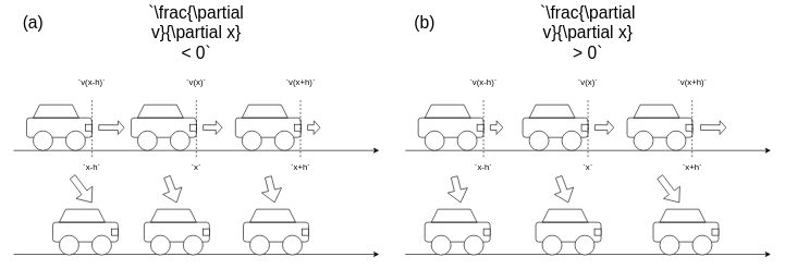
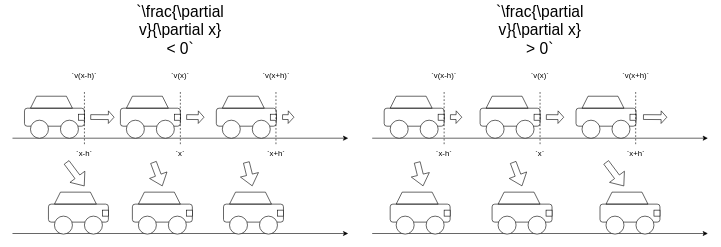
- <mxCell id="109" value="(a)" style="text;html=1;strokeColor=none;fillColor=none;align=center;verticalAlign=middle;whiteSpace=wrap;rounded=0;fontSize=26;fontColor=#000000;" vertex="1" parent="1"><mxGeometry x="20" y="20" width="60" height="30" as="geometry" /></mxCell>
- <mxCell id="110" value="(b)" style="text;html=1;strokeColor=none;fillColor=none;align=center;verticalAlign=middle;whiteSpace=wrap;rounded=0;fontSize=26;fontColor=#000000;" vertex="1" parent="1"><mxGeometry x="620" y="20" width="60" height="30" as="geometry" /></mxCell>
